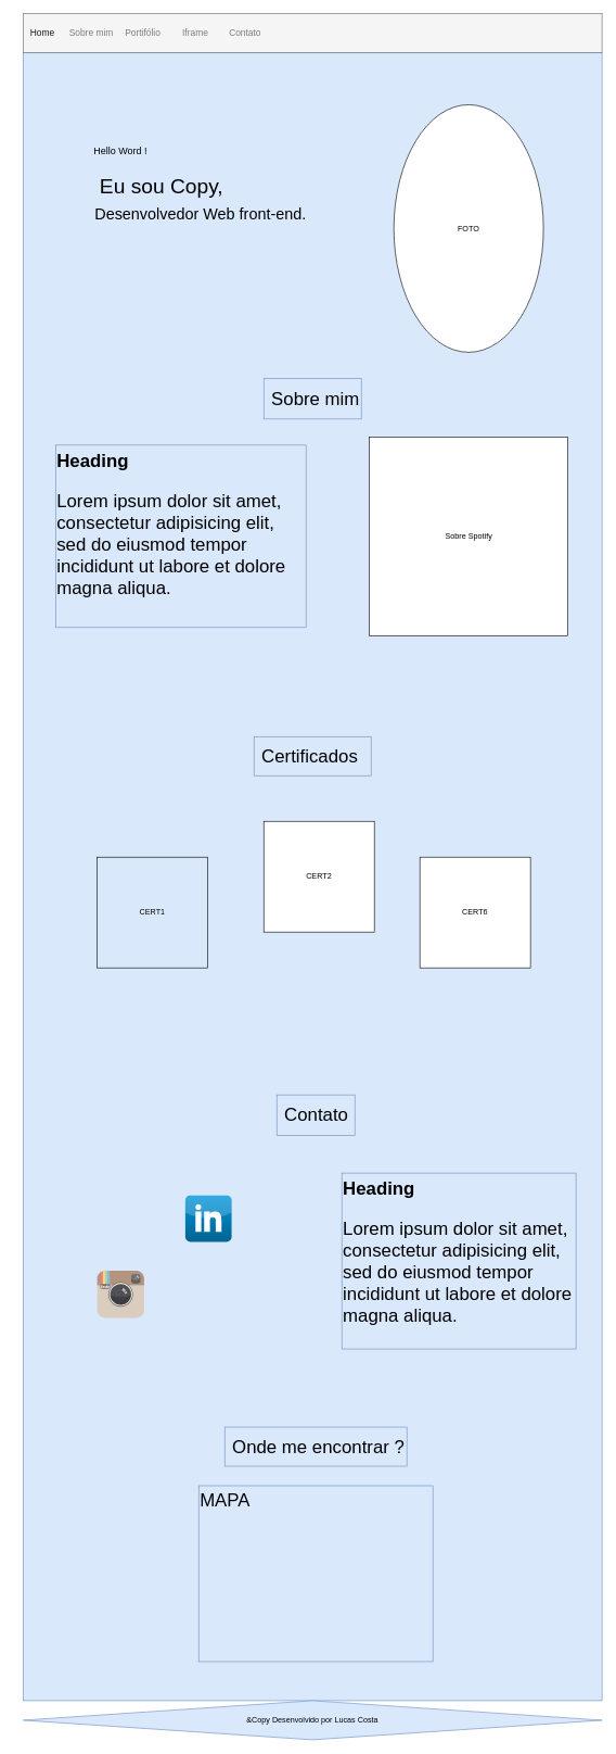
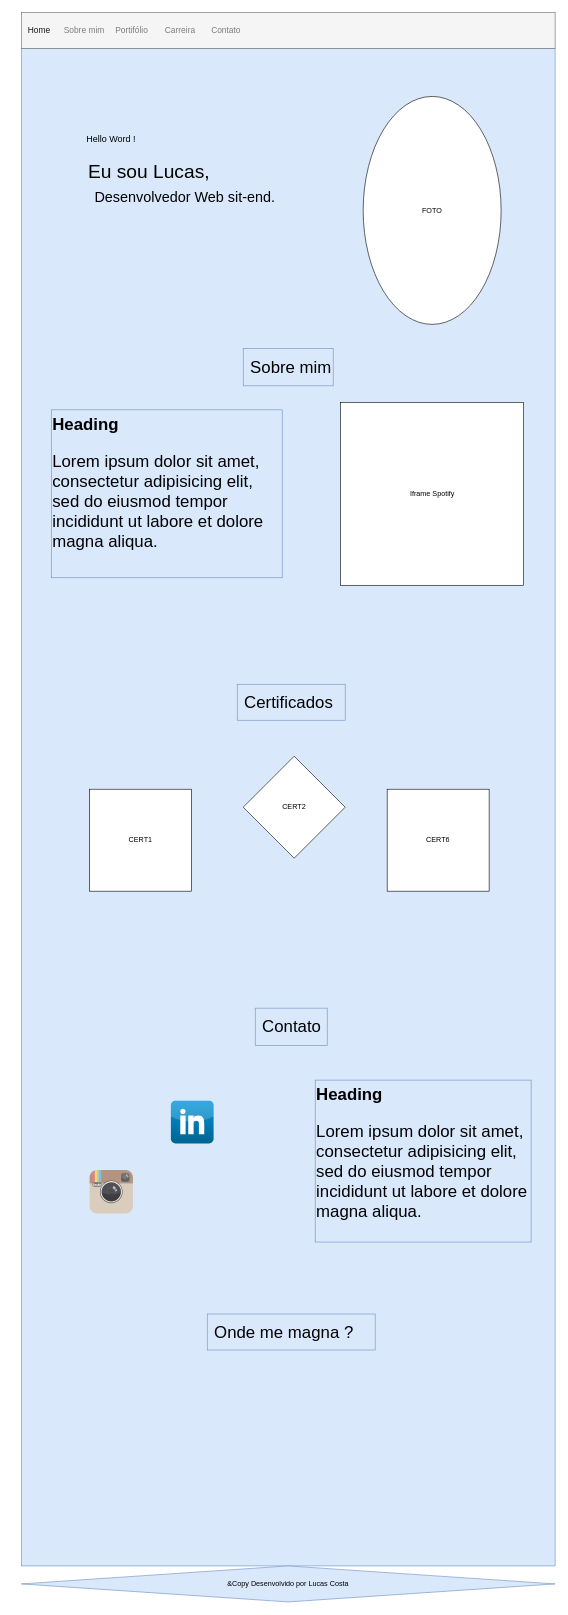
- <mxCell id="12" value="Iframe" style="text;strokeColor=none;align=center;verticalAlign=middle;spacingLeft=10;spacingRight=10;points=[[0,0.5],[1,0.5]];portConstraint=eastwest;rotatable=0;whiteSpace=wrap;html=1;fillColor=none;fontColor=#7C7C7D;fontSize=14;" parent="11" vertex="1"><mxGeometry width="90" height="40" as="geometry" /></mxCell>
+ <mxCell id="12" value="Carreira" style="text;strokeColor=none;align=center;verticalAlign=middle;spacingLeft=10;spacingRight=10;points=[[0,0.5],[1,0.5]];portConstraint=eastwest;rotatable=0;whiteSpace=wrap;html=1;fillColor=none;fontColor=#7C7C7D;fontSize=14;" parent="11" vertex="1"><mxGeometry width="90" height="40" as="geometry" /></mxCell>
- <mxCell id="18" value="Eu sou Copy," style="text;html=1;align=center;verticalAlign=middle;whiteSpace=wrap;rounded=0;fontSize=32;" parent="1" vertex="1"><mxGeometry x="67.5" y="260" width="360" height="50" as="geometry" /></mxCell>
+ <mxCell id="18" value="Eu sou Lucas," style="text;html=1;align=center;verticalAlign=middle;whiteSpace=wrap;rounded=0;fontSize=32;" parent="1" vertex="1"><mxGeometry x="67.5" y="260" width="360" height="50" as="geometry" /></mxCell>
- <mxCell id="19" value="&lt;font style=&quot;font-size: 24px;&quot;&gt;Desenvolvedor Web front-end.&lt;/font&gt;" style="text;html=1;align=center;verticalAlign=middle;whiteSpace=wrap;rounded=0;fontSize=32;" parent="1" vertex="1"><mxGeometry x="127.5" y="300" width="360" height="50" as="geometry" /></mxCell>
+ <mxCell id="19" value="&lt;font style=&quot;font-size: 24px;&quot;&gt;Desenvolvedor Web sit-end.&lt;/font&gt;" style="text;html=1;align=center;verticalAlign=middle;whiteSpace=wrap;rounded=0;fontSize=32;" parent="1" vertex="1"><mxGeometry x="127.5" y="300" width="360" height="50" as="geometry" /></mxCell>
- <mxCell id="20" value="Sobre Spotify" style="whiteSpace=wrap;html=1;aspect=fixed;" parent="1" vertex="1"><mxGeometry x="567.5" y="670" width="305" height="305" as="geometry" /></mxCell>
+ <mxCell id="20" value="Iframe Spotify" style="whiteSpace=wrap;html=1;aspect=fixed;" parent="1" vertex="1"><mxGeometry x="567.5" y="670" width="305" height="305" as="geometry" /></mxCell>
- <mxCell id="15" value="&lt;span style=&quot;font-size: 28px;&quot;&gt;Certificados&lt;/span&gt;" style="strokeColor=#6c8ebf;fillColor=#dae8fc;strokeWidth=1;html=1;shadow=0;dashed=0;shape=mxgraph.android.rrect;rSize=0;align=left;spacingLeft=10;fontSize=8;movable=1;resizable=1;rotatable=1;deletable=1;editable=1;locked=0;connectable=1;" parent="1" vertex="1"><mxGeometry x="390" y="1130" width="180" height="60" as="geometry" /></mxCell>
+ <mxCell id="15" value="&lt;span style=&quot;font-size: 28px;&quot;&gt;Certificados&lt;/span&gt;" style="strokeColor=#6c8ebf;fillColor=#dae8fc;strokeWidth=1;html=1;shadow=0;dashed=0;shape=mxgraph.android.rrect;rSize=0;align=left;spacingLeft=10;fontSize=8;movable=1;resizable=1;rotatable=1;deletable=1;editable=1;locked=0;connectable=1;" parent="1" vertex="1"><mxGeometry x="395" y="1140" width="180" height="60" as="geometry" /></mxCell>
- <mxCell id="24" value="CERT2" style="whiteSpace=wrap;html=1;aspect=fixed;" parent="1" vertex="1"><mxGeometry x="405" y="1260" width="170" height="170" as="geometry" /></mxCell>
+ <mxCell id="24" value="CERT2" style="rhombus;whiteSpace=wrap;html=1;aspect=fixed;" parent="1" vertex="1"><mxGeometry x="405" y="1260" width="170" height="170" as="geometry" /></mxCell>
- <mxCell id="23" value="CERT1" style="whiteSpace=wrap;html=1;aspect=fixed;fillColor=#dae8fc;" parent="1" vertex="1"><mxGeometry x="148.9" y="1315" width="170" height="170" as="geometry" /></mxCell>
+ <mxCell id="23" value="CERT1" style="whiteSpace=wrap;html=1;aspect=fixed;" parent="1" vertex="1"><mxGeometry x="148.9" y="1315" width="170" height="170" as="geometry" /></mxCell>
- <mxCell id="21" value="&lt;font style=&quot;font-size: 28px;&quot;&gt;Onde me encontrar ?&lt;/font&gt;" style="strokeColor=#6c8ebf;fillColor=#dae8fc;strokeWidth=1;html=1;shadow=0;dashed=0;shape=mxgraph.android.rrect;rSize=0;align=left;spacingLeft=10;fontSize=8;movable=1;resizable=1;rotatable=1;deletable=1;editable=1;locked=0;connectable=1;" parent="1" vertex="1"><mxGeometry x="345" y="2190" width="280" height="60" as="geometry" /></mxCell>
+ <mxCell id="21" value="&lt;font style=&quot;font-size: 28px;&quot;&gt;Onde me magna ?&lt;/font&gt;" style="strokeColor=#6c8ebf;fillColor=#dae8fc;strokeWidth=1;html=1;shadow=0;dashed=0;shape=mxgraph.android.rrect;rSize=0;align=left;spacingLeft=10;fontSize=8;movable=1;resizable=1;rotatable=1;deletable=1;editable=1;locked=0;connectable=1;" parent="1" vertex="1"><mxGeometry x="345" y="2190" width="280" height="60" as="geometry" /></mxCell>
- <mxCell id="22" value="MAPA&lt;div&gt;&lt;br&gt;&lt;/div&gt;" style="text;html=1;whiteSpace=wrap;overflow=hidden;rounded=0;fontSize=28;fillColor=#dae8fc;strokeColor=#6c8ebf;" parent="1" vertex="1"><mxGeometry x="305" y="2280" width="360" height="270" as="geometry" /></mxCell>
